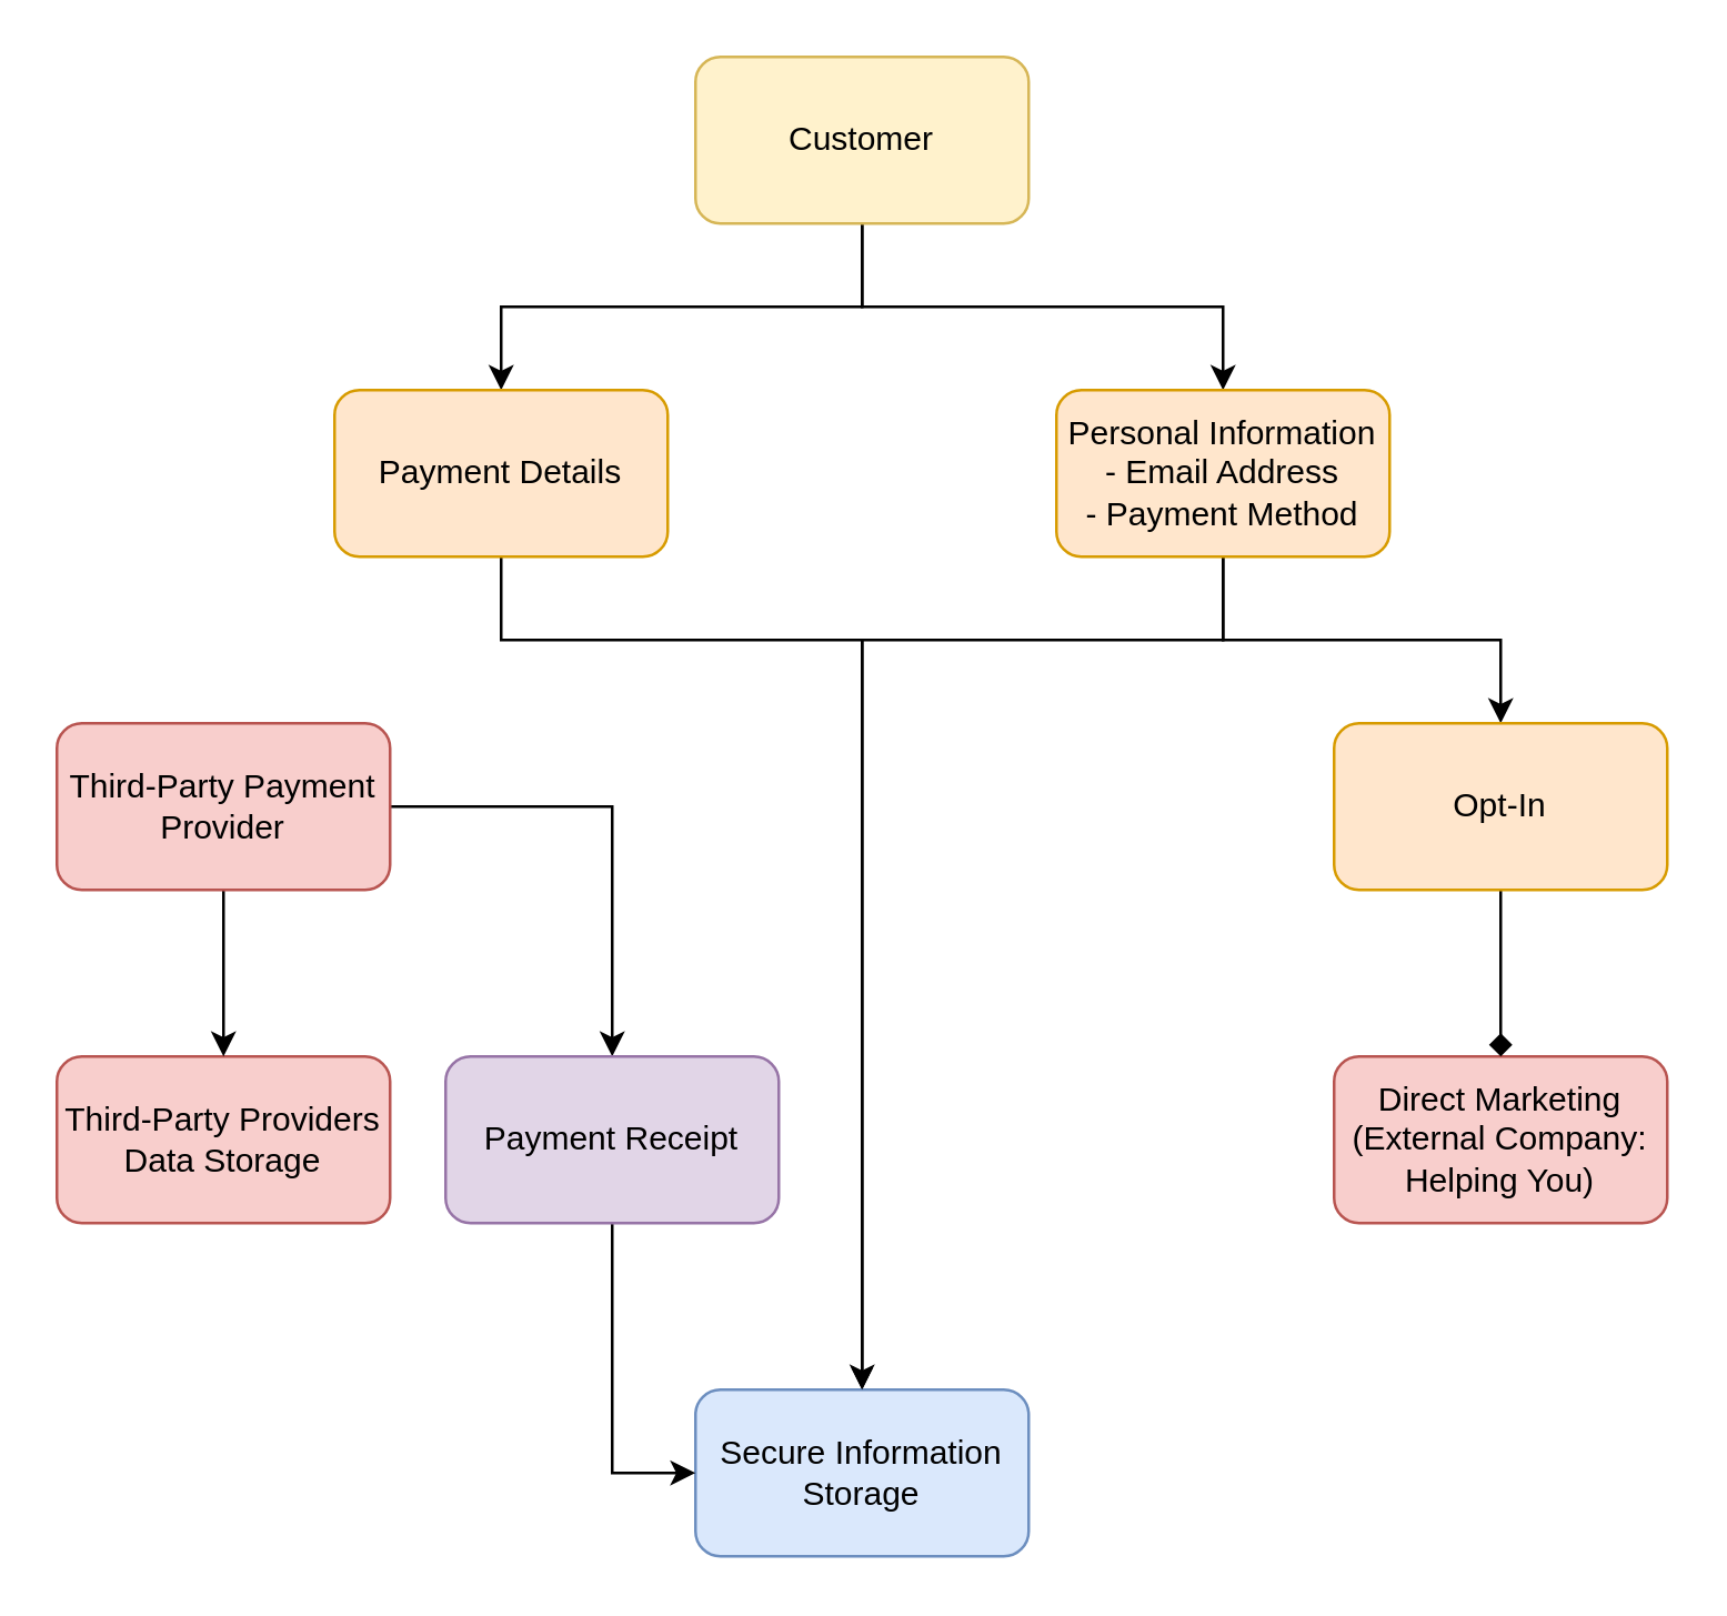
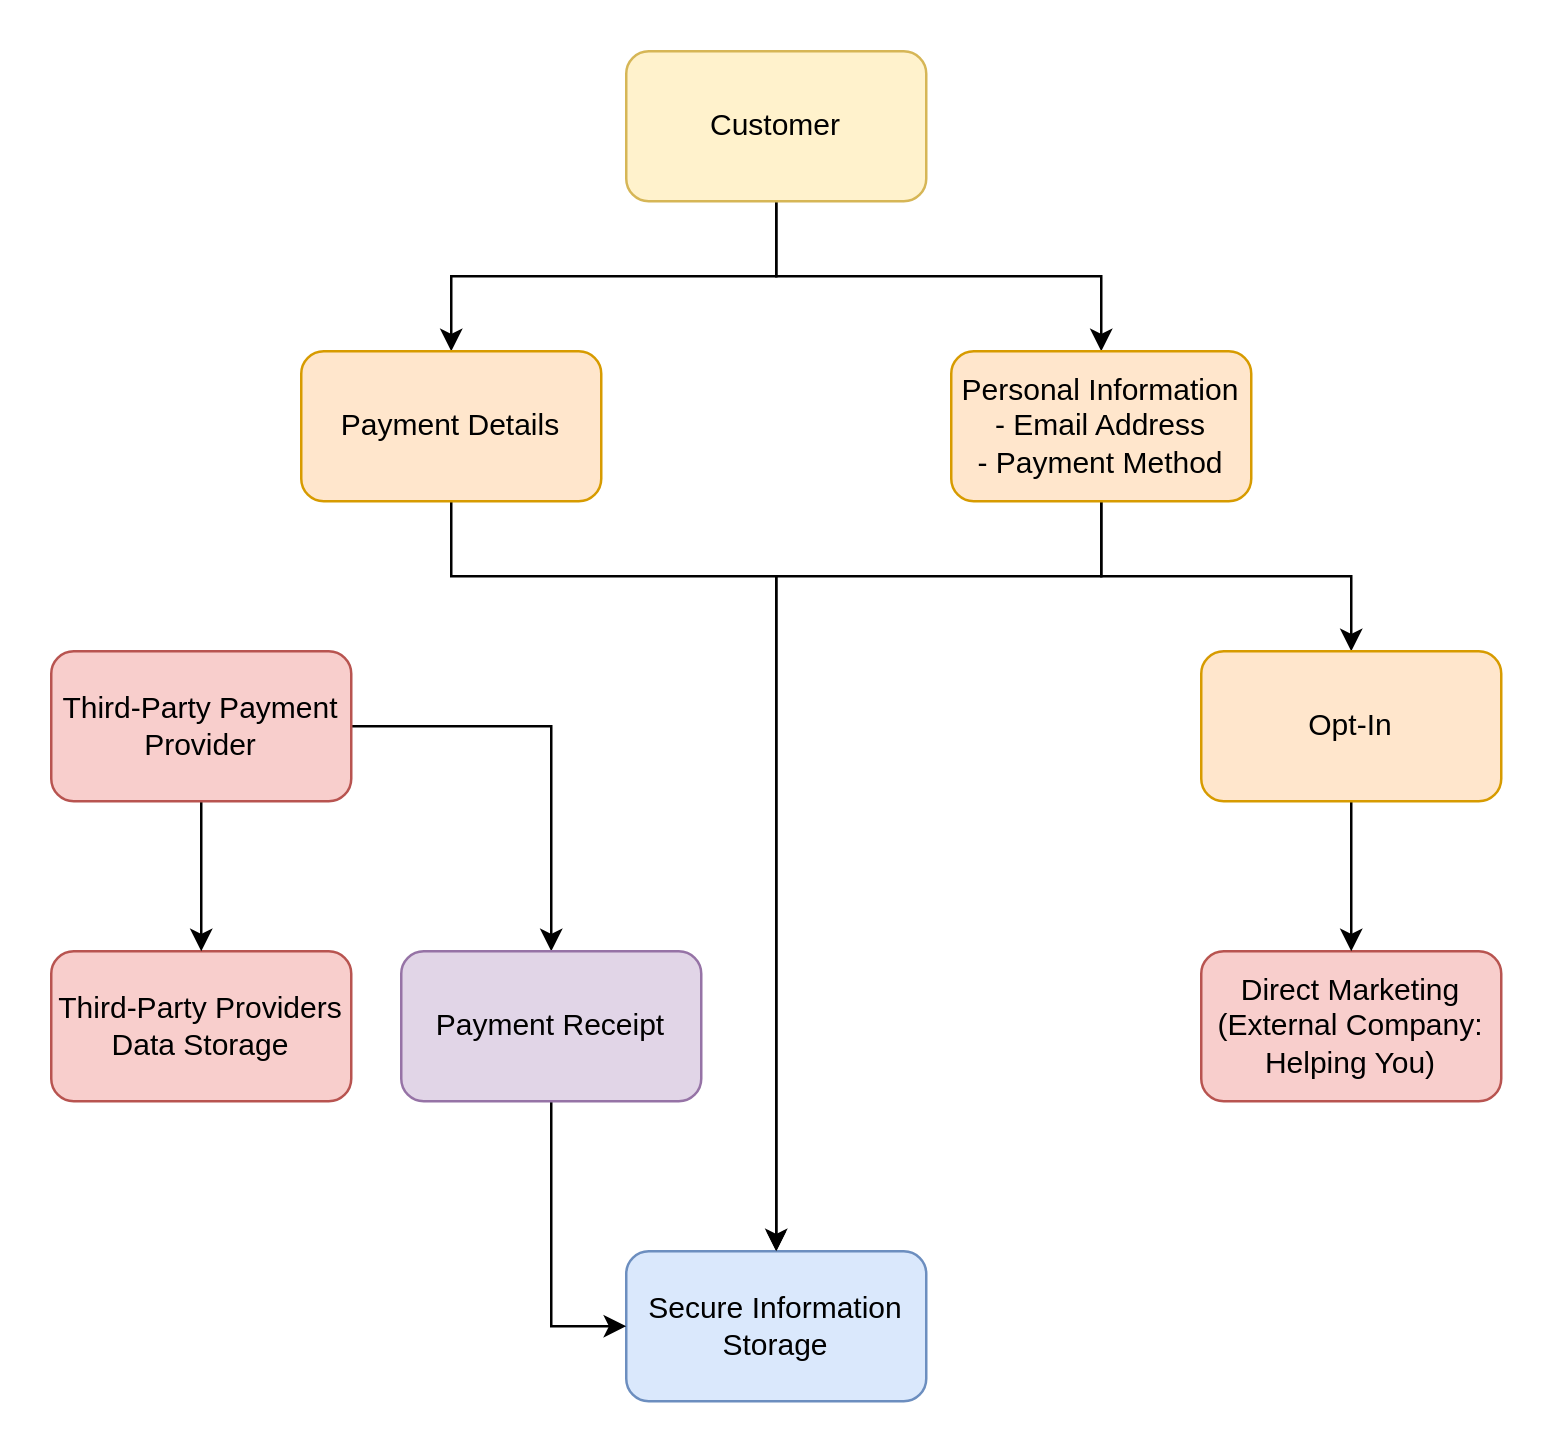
- <mxCell id="10" style="edgeStyle=orthogonalEdgeStyle;rounded=0;orthogonalLoop=1;jettySize=auto;html=1;endArrow=diamond;" edge="1" parent="1" source="11" target="8"><mxGeometry relative="1" as="geometry" /></mxCell>
+ <mxCell id="10" style="edgeStyle=orthogonalEdgeStyle;rounded=0;orthogonalLoop=1;jettySize=auto;html=1;" edge="1" parent="1" source="11" target="8"><mxGeometry relative="1" as="geometry" /></mxCell>
